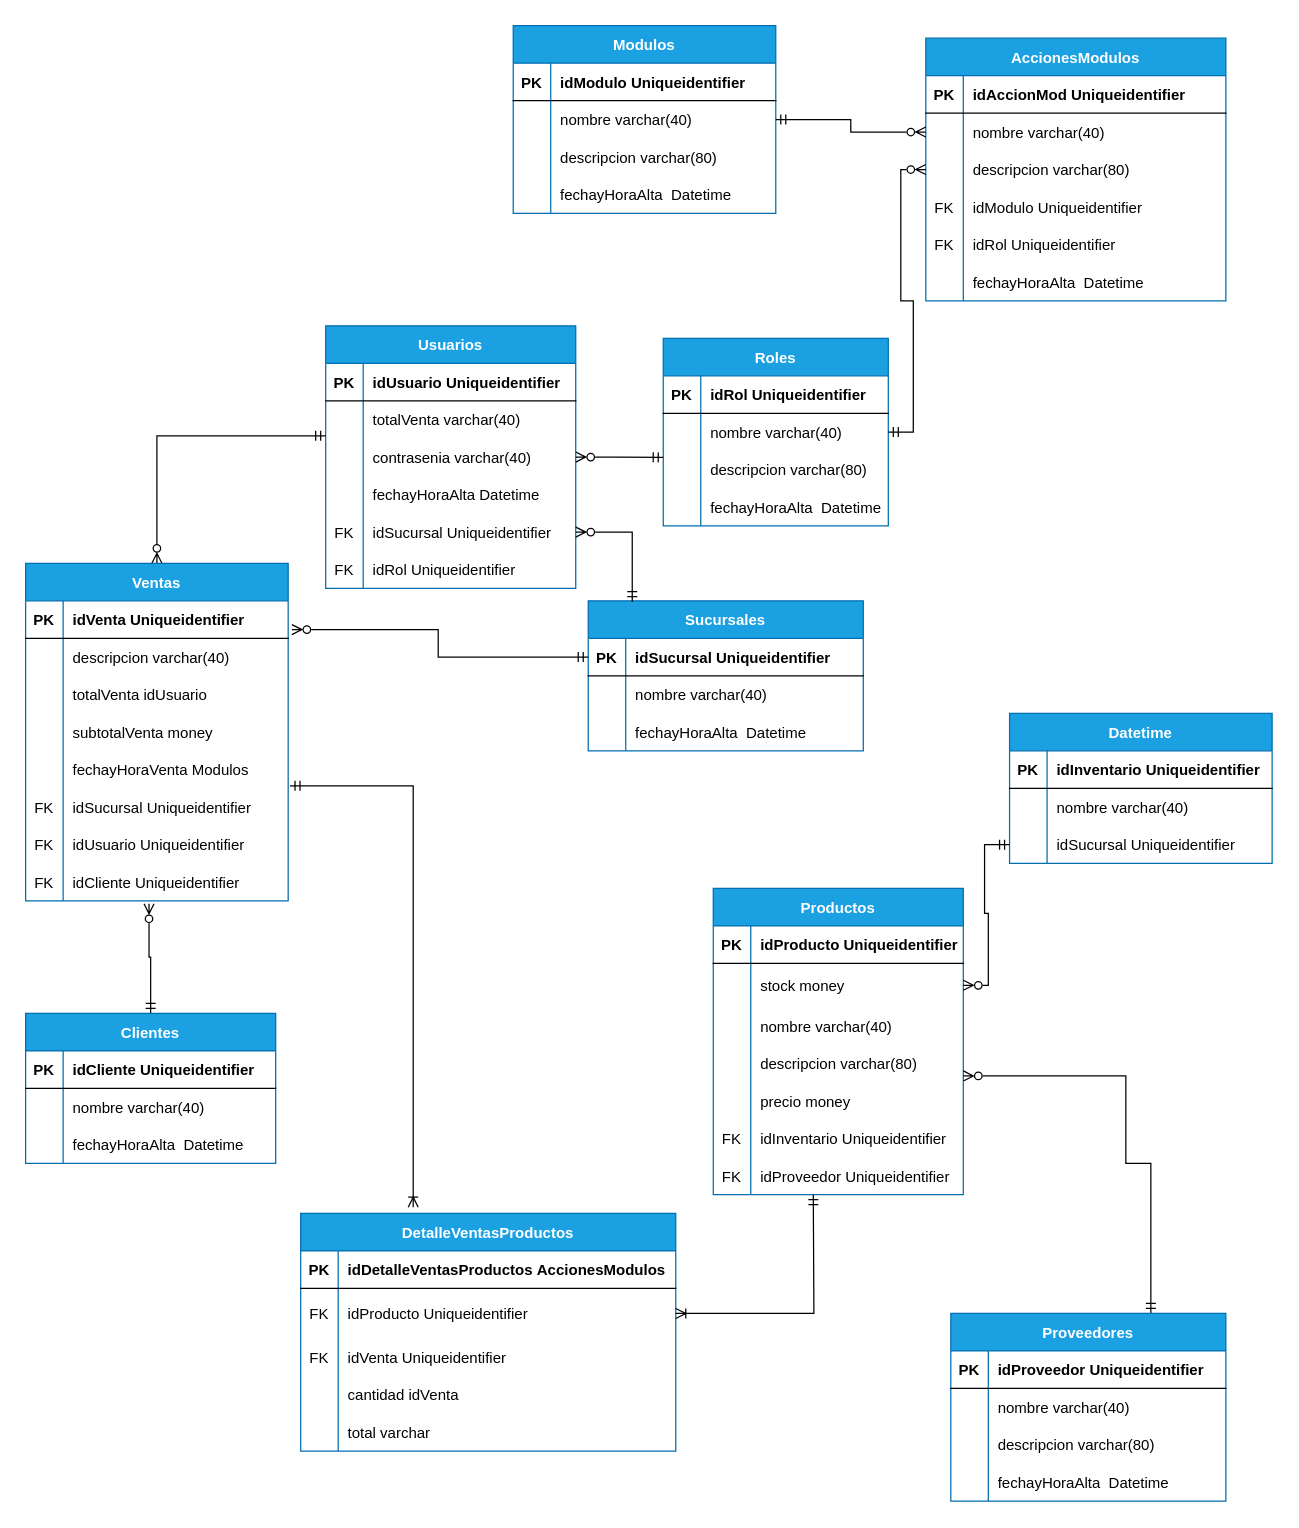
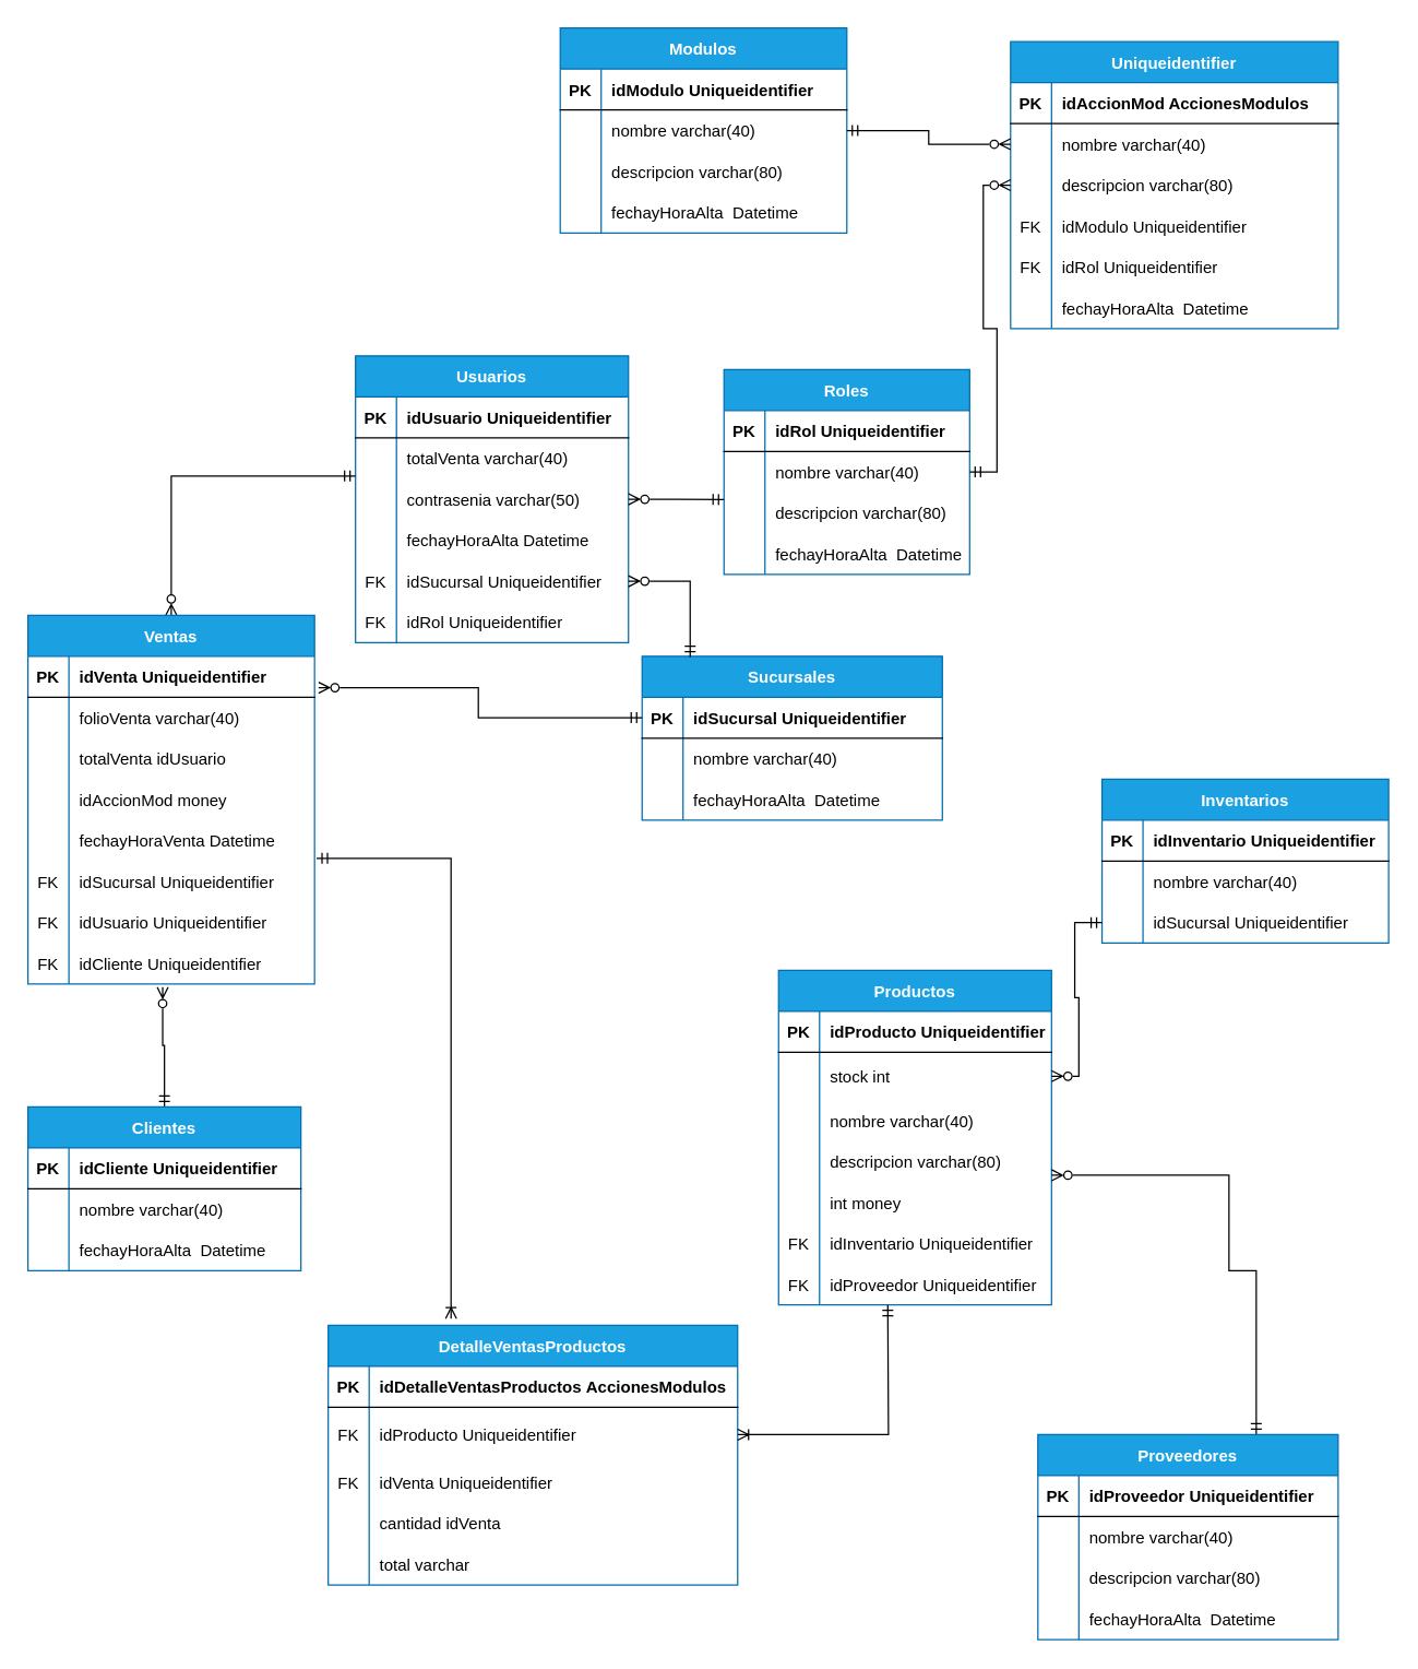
- <mxCell id="106" value="AccionesModulos" style="shape=table;startSize=30;container=1;collapsible=1;childLayout=tableLayout;fixedRows=1;rowLines=0;fontStyle=1;align=center;resizeLast=1;fillColor=#1ba1e2;fontColor=#ffffff;strokeColor=#006EAF;" parent="1" vertex="1"><mxGeometry x="740" y="30" width="240" height="210" as="geometry" /></mxCell>
+ <mxCell id="106" value="Uniqueidentifier" style="shape=table;startSize=30;container=1;collapsible=1;childLayout=tableLayout;fixedRows=1;rowLines=0;fontStyle=1;align=center;resizeLast=1;fillColor=#1ba1e2;fontColor=#ffffff;strokeColor=#006EAF;" parent="1" vertex="1"><mxGeometry x="740" y="30" width="240" height="210" as="geometry" /></mxCell>
- <mxCell id="109" value="idAccionMod Uniqueidentifier" style="shape=partialRectangle;connectable=0;fillColor=none;top=0;left=0;bottom=0;right=0;align=left;spacingLeft=6;fontStyle=1;overflow=hidden;" parent="107" vertex="1"><mxGeometry x="30" width="210" height="30" as="geometry"><mxRectangle width="210" height="30" as="alternateBounds" /></mxGeometry></mxCell>
+ <mxCell id="109" value="idAccionMod AccionesModulos" style="shape=partialRectangle;connectable=0;fillColor=none;top=0;left=0;bottom=0;right=0;align=left;spacingLeft=6;fontStyle=1;overflow=hidden;" parent="107" vertex="1"><mxGeometry x="30" width="210" height="30" as="geometry"><mxRectangle width="210" height="30" as="alternateBounds" /></mxGeometry></mxCell>
- <mxCell id="11" value="contrasenia varchar(40)" style="shape=partialRectangle;connectable=0;fillColor=none;top=0;left=0;bottom=0;right=0;align=left;spacingLeft=6;overflow=hidden;" parent="9" vertex="1"><mxGeometry x="30" width="170" height="30" as="geometry"><mxRectangle width="170" height="30" as="alternateBounds" /></mxGeometry></mxCell>
+ <mxCell id="11" value="contrasenia varchar(50)" style="shape=partialRectangle;connectable=0;fillColor=none;top=0;left=0;bottom=0;right=0;align=left;spacingLeft=6;overflow=hidden;" parent="9" vertex="1"><mxGeometry x="30" width="170" height="30" as="geometry"><mxRectangle width="170" height="30" as="alternateBounds" /></mxGeometry></mxCell>
- <mxCell id="63" value="descripcion varchar(40)" style="shape=partialRectangle;connectable=0;fillColor=none;top=0;left=0;bottom=0;right=0;align=left;spacingLeft=6;overflow=hidden;" parent="61" vertex="1"><mxGeometry x="30" width="180" height="30" as="geometry"><mxRectangle width="180" height="30" as="alternateBounds" /></mxGeometry></mxCell>
+ <mxCell id="63" value="folioVenta varchar(40)" style="shape=partialRectangle;connectable=0;fillColor=none;top=0;left=0;bottom=0;right=0;align=left;spacingLeft=6;overflow=hidden;" parent="61" vertex="1"><mxGeometry x="30" width="180" height="30" as="geometry"><mxRectangle width="180" height="30" as="alternateBounds" /></mxGeometry></mxCell>
- <mxCell id="69" value="subtotalVenta money" style="shape=partialRectangle;connectable=0;fillColor=none;top=0;left=0;bottom=0;right=0;align=left;spacingLeft=6;overflow=hidden;" parent="67" vertex="1"><mxGeometry x="30" width="180" height="30" as="geometry"><mxRectangle width="180" height="30" as="alternateBounds" /></mxGeometry></mxCell>
+ <mxCell id="69" value="idAccionMod money" style="shape=partialRectangle;connectable=0;fillColor=none;top=0;left=0;bottom=0;right=0;align=left;spacingLeft=6;overflow=hidden;" parent="67" vertex="1"><mxGeometry x="30" width="180" height="30" as="geometry"><mxRectangle width="180" height="30" as="alternateBounds" /></mxGeometry></mxCell>
- <mxCell id="128" value="Datetime" style="shape=table;startSize=30;container=1;collapsible=1;childLayout=tableLayout;fixedRows=1;rowLines=0;fontStyle=1;align=center;resizeLast=1;fillColor=#1ba1e2;fontColor=#ffffff;strokeColor=#006EAF;" parent="1" vertex="1"><mxGeometry x="807" y="570" width="210" height="120" as="geometry" /></mxCell>
+ <mxCell id="128" value="Inventarios" style="shape=table;startSize=30;container=1;collapsible=1;childLayout=tableLayout;fixedRows=1;rowLines=0;fontStyle=1;align=center;resizeLast=1;fillColor=#1ba1e2;fontColor=#ffffff;strokeColor=#006EAF;" parent="1" vertex="1"><mxGeometry x="807" y="570" width="210" height="120" as="geometry" /></mxCell>
- <mxCell id="72" value="fechayHoraVenta Modulos" style="shape=partialRectangle;connectable=0;fillColor=none;top=0;left=0;bottom=0;right=0;align=left;spacingLeft=6;overflow=hidden;" parent="70" vertex="1"><mxGeometry x="30" width="180" height="30" as="geometry"><mxRectangle width="180" height="30" as="alternateBounds" /></mxGeometry></mxCell>
+ <mxCell id="72" value="fechayHoraVenta Datetime" style="shape=partialRectangle;connectable=0;fillColor=none;top=0;left=0;bottom=0;right=0;align=left;spacingLeft=6;overflow=hidden;" parent="70" vertex="1"><mxGeometry x="30" width="180" height="30" as="geometry"><mxRectangle width="180" height="30" as="alternateBounds" /></mxGeometry></mxCell>
- <mxCell id="40" value="stock money" style="shape=partialRectangle;connectable=0;fillColor=none;top=0;left=0;bottom=0;right=0;align=left;spacingLeft=6;overflow=hidden;" parent="38" vertex="1"><mxGeometry x="30" width="170" height="35" as="geometry"><mxRectangle width="170" height="35" as="alternateBounds" /></mxGeometry></mxCell>
+ <mxCell id="40" value="stock int" style="shape=partialRectangle;connectable=0;fillColor=none;top=0;left=0;bottom=0;right=0;align=left;spacingLeft=6;overflow=hidden;" parent="38" vertex="1"><mxGeometry x="30" width="170" height="35" as="geometry"><mxRectangle width="170" height="35" as="alternateBounds" /></mxGeometry></mxCell>
- <mxCell id="49" value="precio money" style="shape=partialRectangle;connectable=0;fillColor=none;top=0;left=0;bottom=0;right=0;align=left;spacingLeft=6;overflow=hidden;" parent="47" vertex="1"><mxGeometry x="30" width="170" height="30" as="geometry"><mxRectangle width="170" height="30" as="alternateBounds" /></mxGeometry></mxCell>
+ <mxCell id="49" value="int money" style="shape=partialRectangle;connectable=0;fillColor=none;top=0;left=0;bottom=0;right=0;align=left;spacingLeft=6;overflow=hidden;" parent="47" vertex="1"><mxGeometry x="30" width="170" height="30" as="geometry"><mxRectangle width="170" height="30" as="alternateBounds" /></mxGeometry></mxCell>
